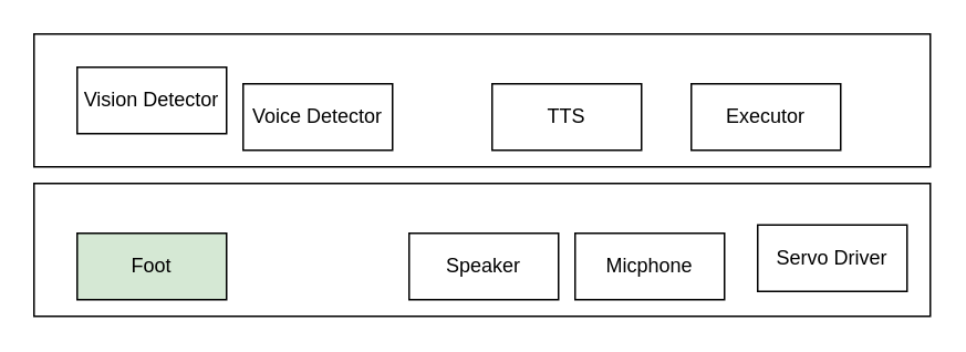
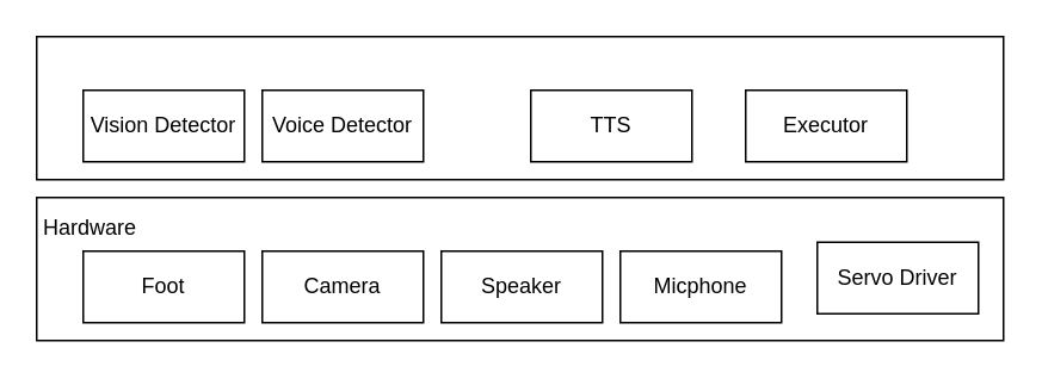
- <mxCell id="9" value="Vision Detector" style="rounded=0;whiteSpace=wrap;html=1;" vertex="1" parent="1"><mxGeometry x="46" y="40" width="90" height="40" as="geometry" /></mxCell>
+ <mxCell id="9" value="Vision Detector" style="rounded=0;whiteSpace=wrap;html=1;" vertex="1" parent="1"><mxGeometry x="46" y="50" width="90" height="40" as="geometry" /></mxCell>
+ <mxCell id="13" value="Hardware" style="text;html=1;strokeColor=none;fillColor=none;align=center;verticalAlign=middle;whiteSpace=wrap;rounded=0;" vertex="1" parent="1"><mxGeometry x="30" y="117" width="40" height="20" as="geometry" /></mxCell>
- <mxCell id="4" value="Foot" style="rounded=0;whiteSpace=wrap;html=1;fillColor=#d5e8d4;" vertex="1" parent="1"><mxGeometry x="46" y="140" width="90" height="40" as="geometry" /></mxCell>
+ <mxCell id="4" value="Foot" style="rounded=0;whiteSpace=wrap;html=1;" vertex="1" parent="1"><mxGeometry x="46" y="140" width="90" height="40" as="geometry" /></mxCell>
+ <mxCell id="5" value="Camera" style="rounded=0;whiteSpace=wrap;html=1;" vertex="1" parent="1"><mxGeometry x="146" y="140" width="90" height="40" as="geometry" /></mxCell>
